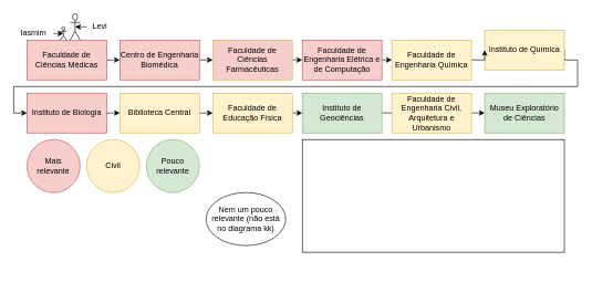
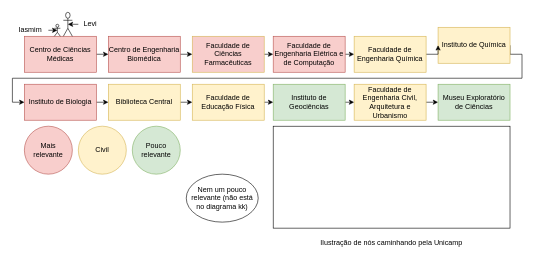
- <mxCell id="3" value="Faculdade de Ciências Médicas" style="rounded=0;whiteSpace=wrap;html=1;fillColor=#f8cecc;strokeColor=#b85450;" vertex="1" parent="1"><mxGeometry x="40" y="60" width="120" height="60" as="geometry" /></mxCell>
+ <mxCell id="3" value="Centro de Ciências Médicas" style="rounded=0;whiteSpace=wrap;html=1;fillColor=#f8cecc;strokeColor=#b85450;" vertex="1" parent="1"><mxGeometry x="40" y="60" width="120" height="60" as="geometry" /></mxCell>
- <mxCell id="20" style="edgeStyle=orthogonalEdgeStyle;rounded=0;orthogonalLoop=1;jettySize=auto;html=1;exitX=1;exitY=0.5;exitDx=0;exitDy=0;entryX=0;entryY=0.5;entryDx=0;entryDy=0;endArrow=none;" edge="1" parent="1" source="21" target="23"><mxGeometry relative="1" as="geometry" /></mxCell>
+ <mxCell id="20" style="edgeStyle=orthogonalEdgeStyle;rounded=0;orthogonalLoop=1;jettySize=auto;html=1;exitX=1;exitY=0.5;exitDx=0;exitDy=0;entryX=0;entryY=0.5;entryDx=0;entryDy=0;" edge="1" parent="1" source="21" target="23"><mxGeometry relative="1" as="geometry" /></mxCell>
+ <mxCell id="36" value="Ilustração de nós caminhando pela Unicamp" style="text;html=1;align=center;verticalAlign=middle;whiteSpace=wrap;rounded=0;" vertex="1" parent="1"><mxGeometry x="506.25" y="390" width="292.5" height="30" as="geometry" /></mxCell>
